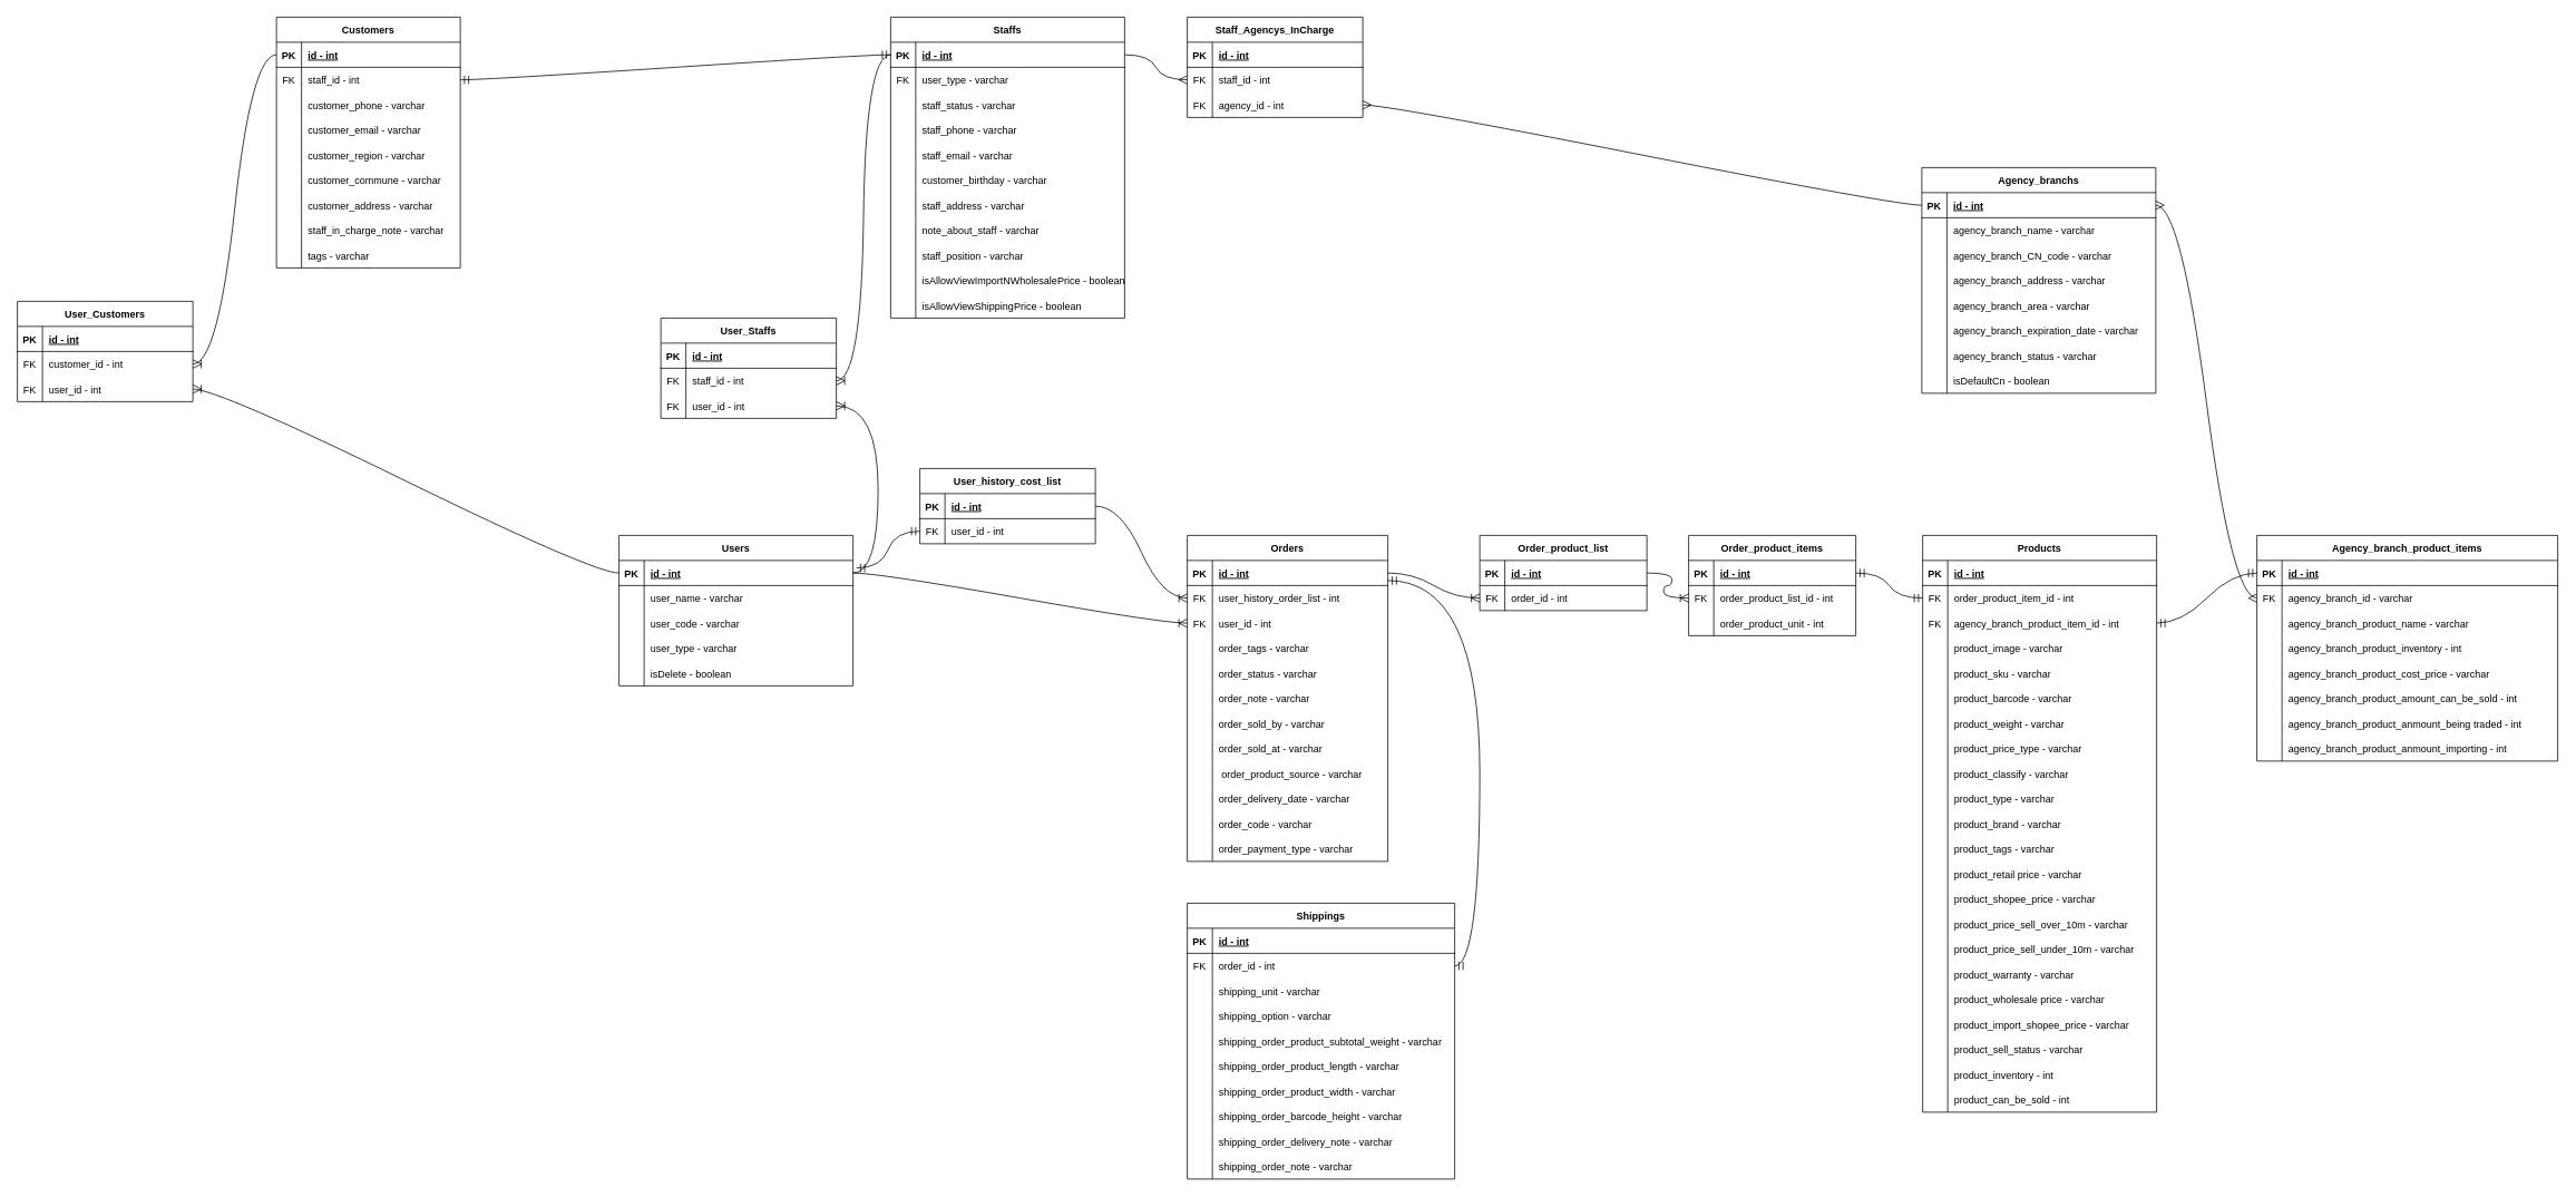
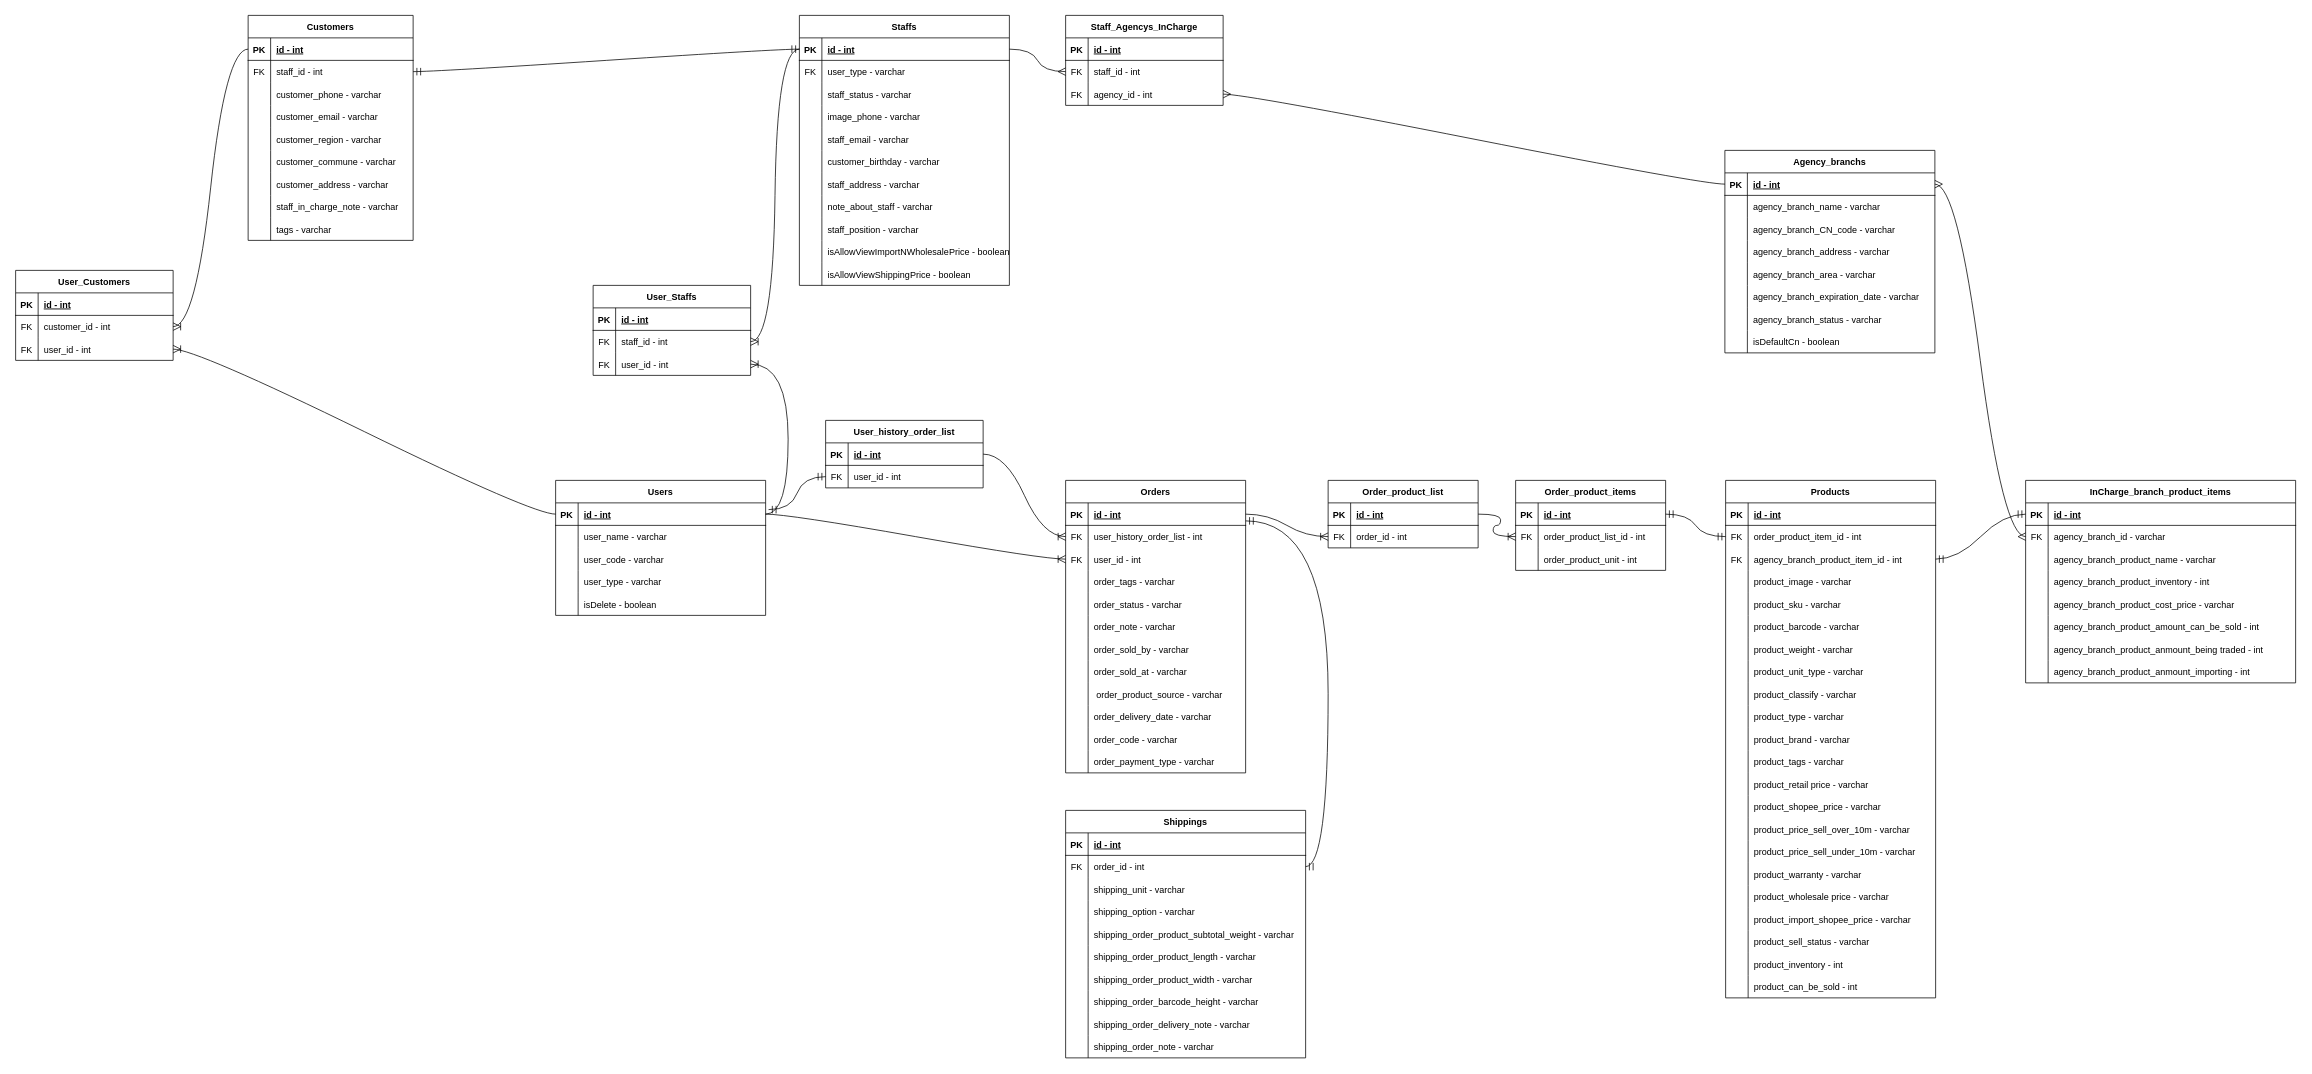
- <mxCell id="276" value="staff_phone - varchar" style="shape=partialRectangle;connectable=0;fillColor=none;top=0;left=0;bottom=0;right=0;align=left;spacingLeft=6;overflow=hidden;" vertex="1" parent="274"><mxGeometry x="30" width="250" height="30" as="geometry"><mxRectangle width="250" height="30" as="alternateBounds" /></mxGeometry></mxCell>
+ <mxCell id="276" value="image_phone - varchar" style="shape=partialRectangle;connectable=0;fillColor=none;top=0;left=0;bottom=0;right=0;align=left;spacingLeft=6;overflow=hidden;" vertex="1" parent="274"><mxGeometry x="30" width="250" height="30" as="geometry"><mxRectangle width="250" height="30" as="alternateBounds" /></mxGeometry></mxCell>
- <mxCell id="224" value="User_history_cost_list" style="shape=table;startSize=30;container=1;collapsible=1;childLayout=tableLayout;fixedRows=1;rowLines=0;fontStyle=1;align=center;resizeLast=1;" parent="1" vertex="1"><mxGeometry x="1100" y="560" width="210" height="90" as="geometry" /></mxCell>
+ <mxCell id="224" value="User_history_order_list" style="shape=table;startSize=30;container=1;collapsible=1;childLayout=tableLayout;fixedRows=1;rowLines=0;fontStyle=1;align=center;resizeLast=1;" parent="1" vertex="1"><mxGeometry x="1100" y="560" width="210" height="90" as="geometry" /></mxCell>
- <mxCell id="185" value="Agency_branch_product_items" style="shape=table;startSize=30;container=1;collapsible=1;childLayout=tableLayout;fixedRows=1;rowLines=0;fontStyle=1;align=center;resizeLast=1;" parent="1" vertex="1"><mxGeometry x="2700" y="640" width="360" height="270" as="geometry" /></mxCell>
+ <mxCell id="185" value="InCharge_branch_product_items" style="shape=table;startSize=30;container=1;collapsible=1;childLayout=tableLayout;fixedRows=1;rowLines=0;fontStyle=1;align=center;resizeLast=1;" parent="1" vertex="1"><mxGeometry x="2700" y="640" width="360" height="270" as="geometry" /></mxCell>
- <mxCell id="79" value="product_price_type - varchar" style="shape=partialRectangle;connectable=0;fillColor=none;top=0;left=0;bottom=0;right=0;align=left;spacingLeft=6;overflow=hidden;" parent="77" vertex="1"><mxGeometry x="30" width="250" height="30" as="geometry"><mxRectangle width="250" height="30" as="alternateBounds" /></mxGeometry></mxCell>
+ <mxCell id="79" value="product_unit_type - varchar" style="shape=partialRectangle;connectable=0;fillColor=none;top=0;left=0;bottom=0;right=0;align=left;spacingLeft=6;overflow=hidden;" parent="77" vertex="1"><mxGeometry x="30" width="250" height="30" as="geometry"><mxRectangle width="250" height="30" as="alternateBounds" /></mxGeometry></mxCell>
